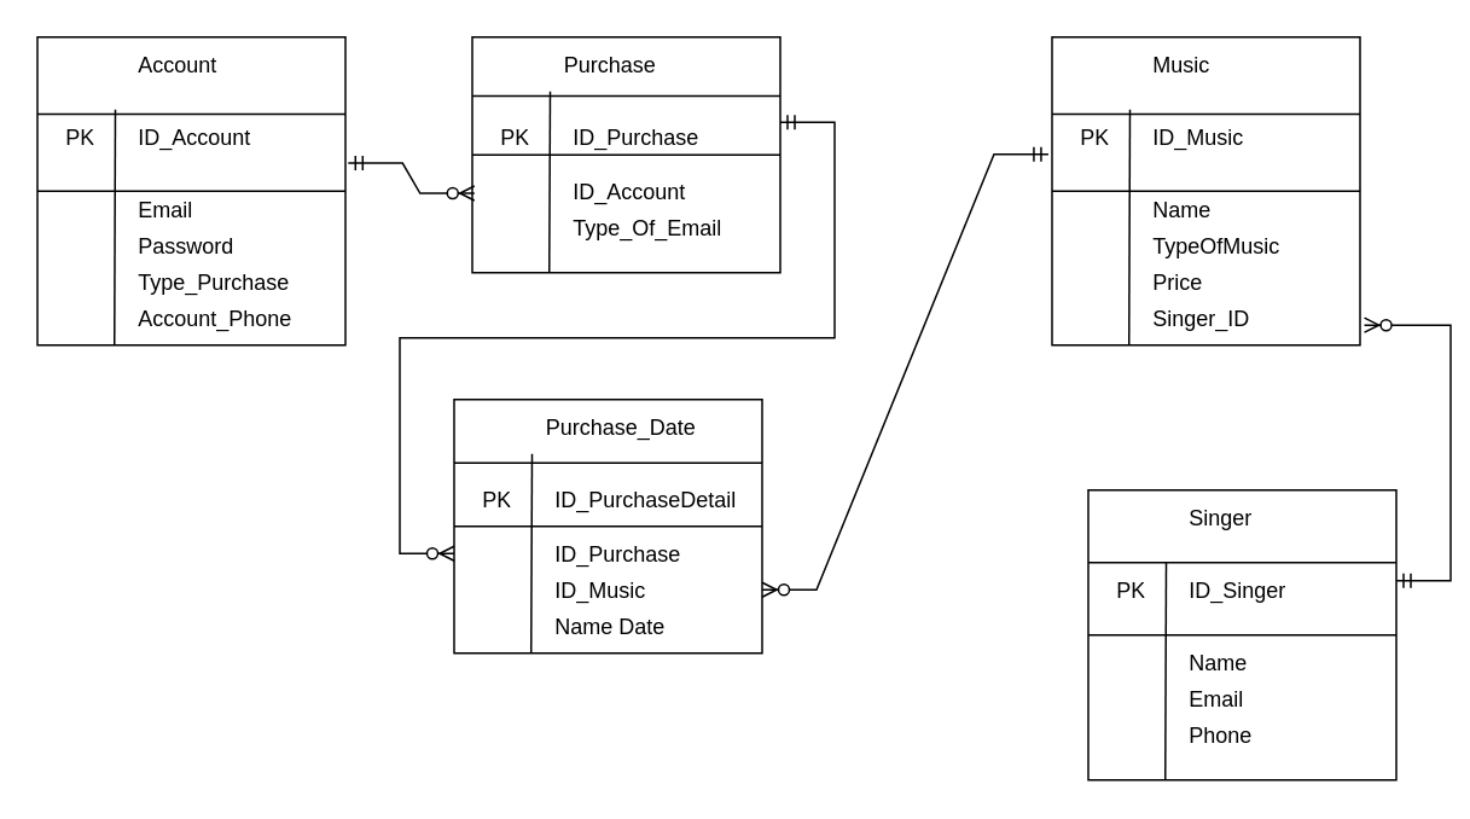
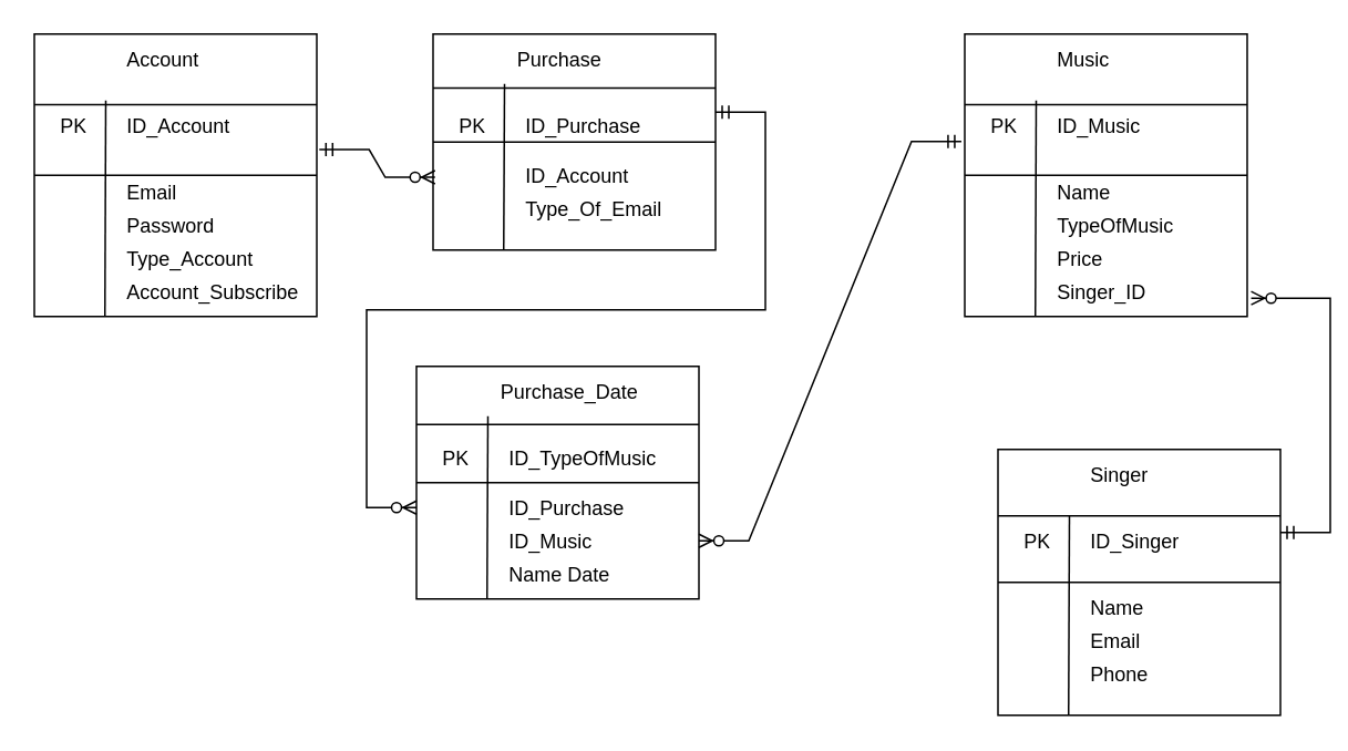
- <mxCell id="8" value="Type_Purchase" style="text;strokeColor=none;fillColor=none;align=left;verticalAlign=middle;spacingLeft=4;spacingRight=4;overflow=hidden;points=[[0,0.5],[1,0.5]];portConstraint=eastwest;rotatable=0;" parent="1" vertex="1"><mxGeometry x="70" y="140" width="110" height="30" as="geometry" /></mxCell>
+ <mxCell id="8" value="Type_Account" style="text;strokeColor=none;fillColor=none;align=left;verticalAlign=middle;spacingLeft=4;spacingRight=4;overflow=hidden;points=[[0,0.5],[1,0.5]];portConstraint=eastwest;rotatable=0;" parent="1" vertex="1"><mxGeometry x="70" y="140" width="110" height="30" as="geometry" /></mxCell>
- <mxCell id="55" value="Account_Phone" style="text;strokeColor=none;fillColor=none;align=left;verticalAlign=middle;spacingLeft=4;spacingRight=4;overflow=hidden;points=[[0,0.5],[1,0.5]];portConstraint=eastwest;rotatable=0;" parent="1" vertex="1"><mxGeometry x="70" y="160" width="120" height="30" as="geometry" /></mxCell>
+ <mxCell id="55" value="Account_Subscribe" style="text;strokeColor=none;fillColor=none;align=left;verticalAlign=middle;spacingLeft=4;spacingRight=4;overflow=hidden;points=[[0,0.5],[1,0.5]];portConstraint=eastwest;rotatable=0;" parent="1" vertex="1"><mxGeometry x="70" y="160" width="120" height="30" as="geometry" /></mxCell>
- <mxCell id="50" value="ID_PurchaseDetail" style="text;strokeColor=none;fillColor=none;align=left;verticalAlign=middle;spacingLeft=4;spacingRight=4;overflow=hidden;points=[[0,0.5],[1,0.5]];portConstraint=eastwest;rotatable=0;" parent="1" vertex="1"><mxGeometry x="300" y="260" width="120" height="30" as="geometry" /></mxCell>
+ <mxCell id="50" value="ID_TypeOfMusic" style="text;strokeColor=none;fillColor=none;align=left;verticalAlign=middle;spacingLeft=4;spacingRight=4;overflow=hidden;points=[[0,0.5],[1,0.5]];portConstraint=eastwest;rotatable=0;" parent="1" vertex="1"><mxGeometry x="300" y="260" width="120" height="30" as="geometry" /></mxCell>
